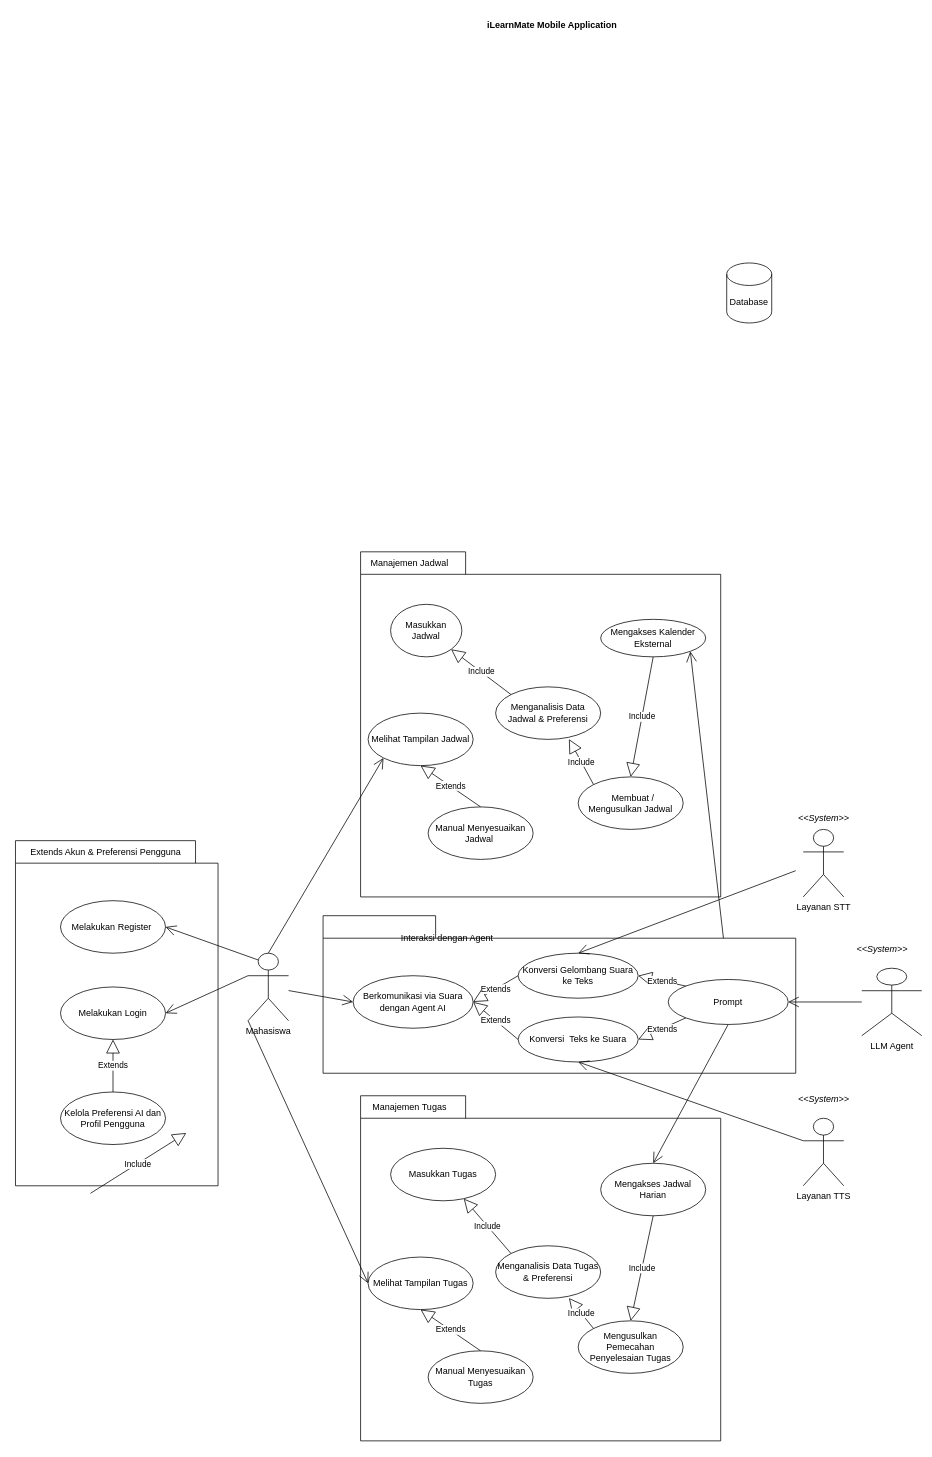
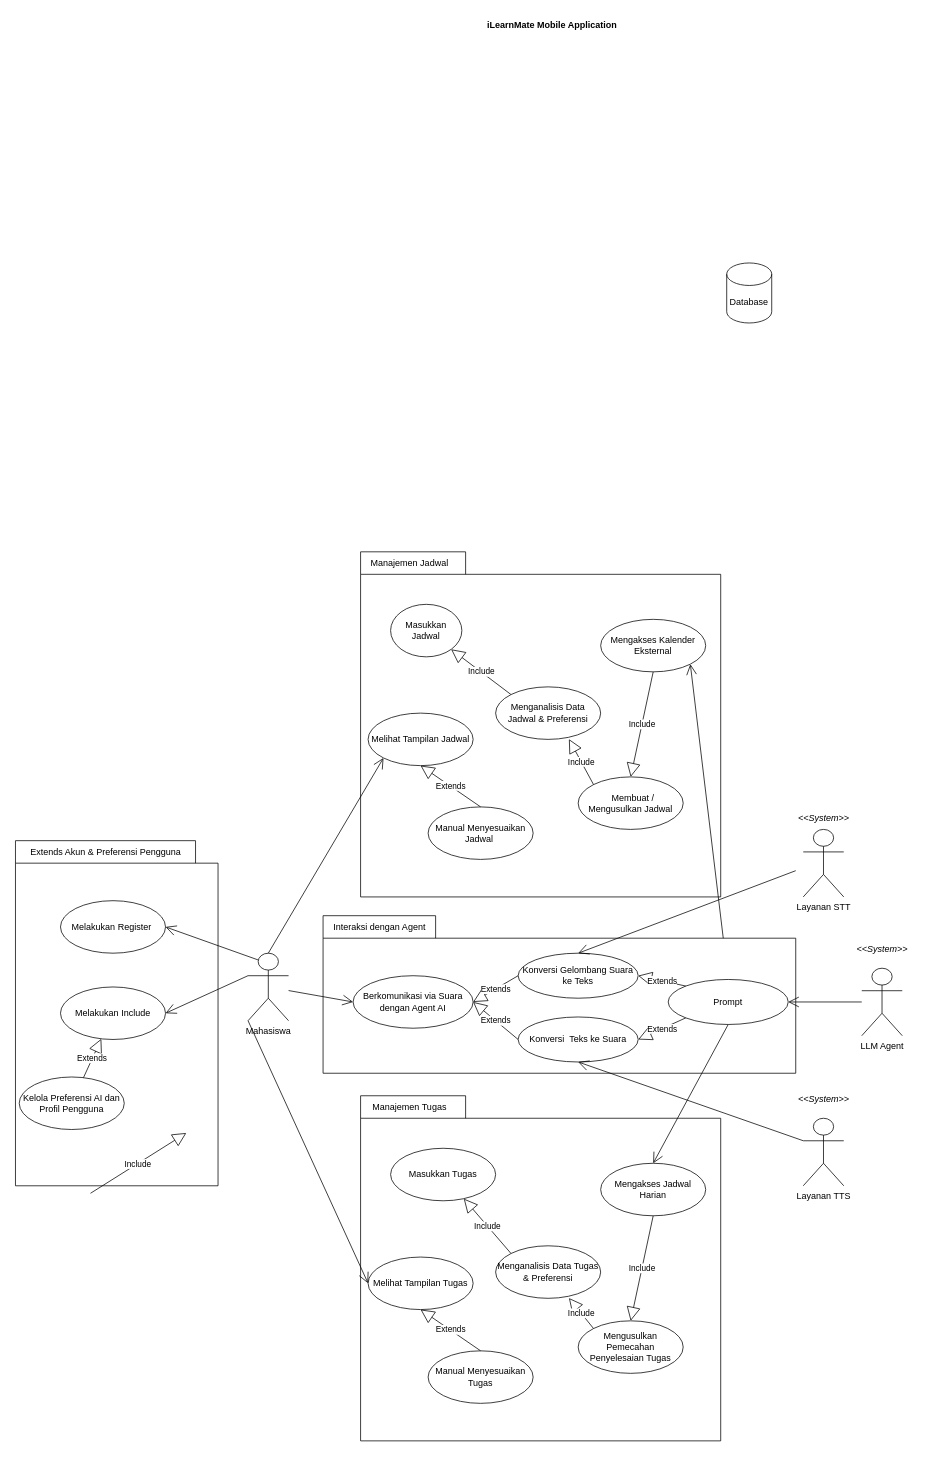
- <mxCell id="22" value="Mengakses Kalender Eksternal" style="ellipse;whiteSpace=wrap;html=1;" vertex="1" parent="1"><mxGeometry x="800" y="825" width="140" height="50" as="geometry" /></mxCell>
+ <mxCell id="22" value="Mengakses Kalender Eksternal" style="ellipse;whiteSpace=wrap;html=1;" vertex="1" parent="1"><mxGeometry x="800" y="825" width="140" height="70" as="geometry" /></mxCell>
- <mxCell id="42" value="Interaksi dengan Agent" style="text;html=1;align=center;verticalAlign=middle;resizable=0;points=[];autosize=1;strokeColor=none;fillColor=none;" vertex="1" parent="1"><mxGeometry x="520" y="1235" width="150" height="30" as="geometry" /></mxCell>
+ <mxCell id="42" value="Interaksi dengan Agent" style="text;html=1;align=center;verticalAlign=middle;resizable=0;points=[];autosize=1;strokeColor=none;fillColor=none;" vertex="1" parent="1"><mxGeometry x="430" y="1220" width="150" height="30" as="geometry" /></mxCell>
- <mxCell id="26" value="LLM Agent" style="shape=umlActor;verticalLabelPosition=bottom;verticalAlign=top;html=1;outlineConnect=0;" vertex="1" parent="1"><mxGeometry x="1148" y="1290" width="80" height="90" as="geometry" /></mxCell>
+ <mxCell id="26" value="LLM Agent" style="shape=umlActor;verticalLabelPosition=bottom;verticalAlign=top;html=1;outlineConnect=0;" vertex="1" parent="1"><mxGeometry x="1148" y="1290" width="54" height="90" as="geometry" /></mxCell>
- <mxCell id="6" value="Melakukan&amp;nbsp;&lt;span style=&quot;background-color: transparent; color: light-dark(rgb(0, 0, 0), rgb(255, 255, 255));&quot;&gt;Login&lt;/span&gt;" style="ellipse;whiteSpace=wrap;html=1;" vertex="1" parent="1"><mxGeometry x="80" y="1315" width="140" height="70" as="geometry" /></mxCell>
+ <mxCell id="6" value="Melakukan&amp;nbsp;&lt;span style=&quot;background-color: transparent; color: light-dark(rgb(0, 0, 0), rgb(255, 255, 255));&quot;&gt;Include&lt;/span&gt;" style="ellipse;whiteSpace=wrap;html=1;" vertex="1" parent="1"><mxGeometry x="80" y="1315" width="140" height="70" as="geometry" /></mxCell>
- <mxCell id="8" value="Kelola Preferensi AI dan Profil Pengguna" style="ellipse;whiteSpace=wrap;html=1;" vertex="1" parent="1"><mxGeometry x="80" y="1455" width="140" height="70" as="geometry" /></mxCell>
+ <mxCell id="8" value="Kelola Preferensi AI dan Profil Pengguna" style="ellipse;whiteSpace=wrap;html=1;" vertex="1" parent="1"><mxGeometry x="25" y="1435" width="140" height="70" as="geometry" /></mxCell>
